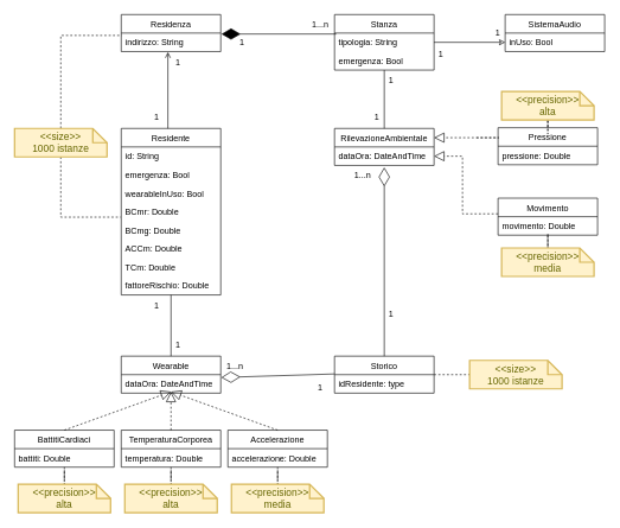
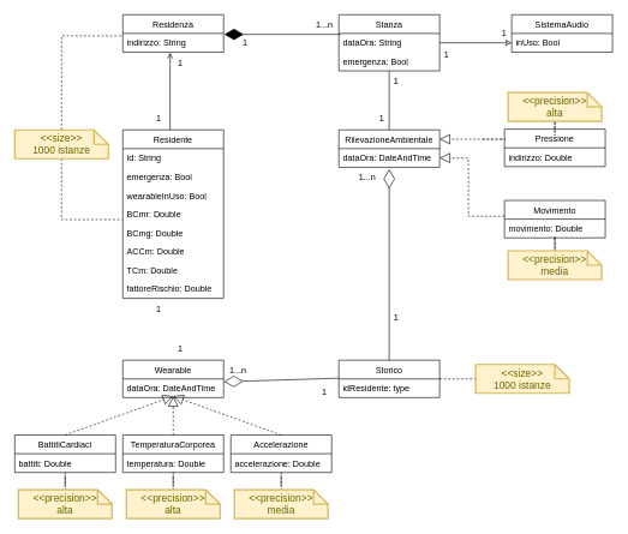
- <mxCell id="6" value="tipologia: String" style="text;strokeColor=none;fillColor=none;align=left;verticalAlign=top;spacingLeft=4;spacingRight=4;overflow=hidden;rotatable=0;points=[[0,0.5],[1,0.5]];portConstraint=eastwest;" parent="5" vertex="1"><mxGeometry y="26" width="140" height="26" as="geometry" /></mxCell>
+ <mxCell id="6" value="dataOra: String" style="text;strokeColor=none;fillColor=none;align=left;verticalAlign=top;spacingLeft=4;spacingRight=4;overflow=hidden;rotatable=0;points=[[0,0.5],[1,0.5]];portConstraint=eastwest;" parent="5" vertex="1"><mxGeometry y="26" width="140" height="26" as="geometry" /></mxCell>
- <mxCell id="51" value="pressione: Double" style="text;strokeColor=none;fillColor=none;align=left;verticalAlign=top;spacingLeft=4;spacingRight=4;overflow=hidden;rotatable=0;points=[[0,0.5],[1,0.5]];portConstraint=eastwest;" parent="50" vertex="1"><mxGeometry y="26" width="140" height="26" as="geometry" /></mxCell>
+ <mxCell id="51" value="indirizzo: Double" style="text;strokeColor=none;fillColor=none;align=left;verticalAlign=top;spacingLeft=4;spacingRight=4;overflow=hidden;rotatable=0;points=[[0,0.5],[1,0.5]];portConstraint=eastwest;" parent="50" vertex="1"><mxGeometry y="26" width="140" height="26" as="geometry" /></mxCell>
- <mxCell id="17" style="edgeStyle=orthogonalEdgeStyle;rounded=0;orthogonalLoop=1;jettySize=auto;html=1;entryX=0.5;entryY=0;entryDx=0;entryDy=0;endArrow=none;endFill=0;" parent="1" source="19" target="15" edge="1"><mxGeometry relative="1" as="geometry" /></mxCell>
